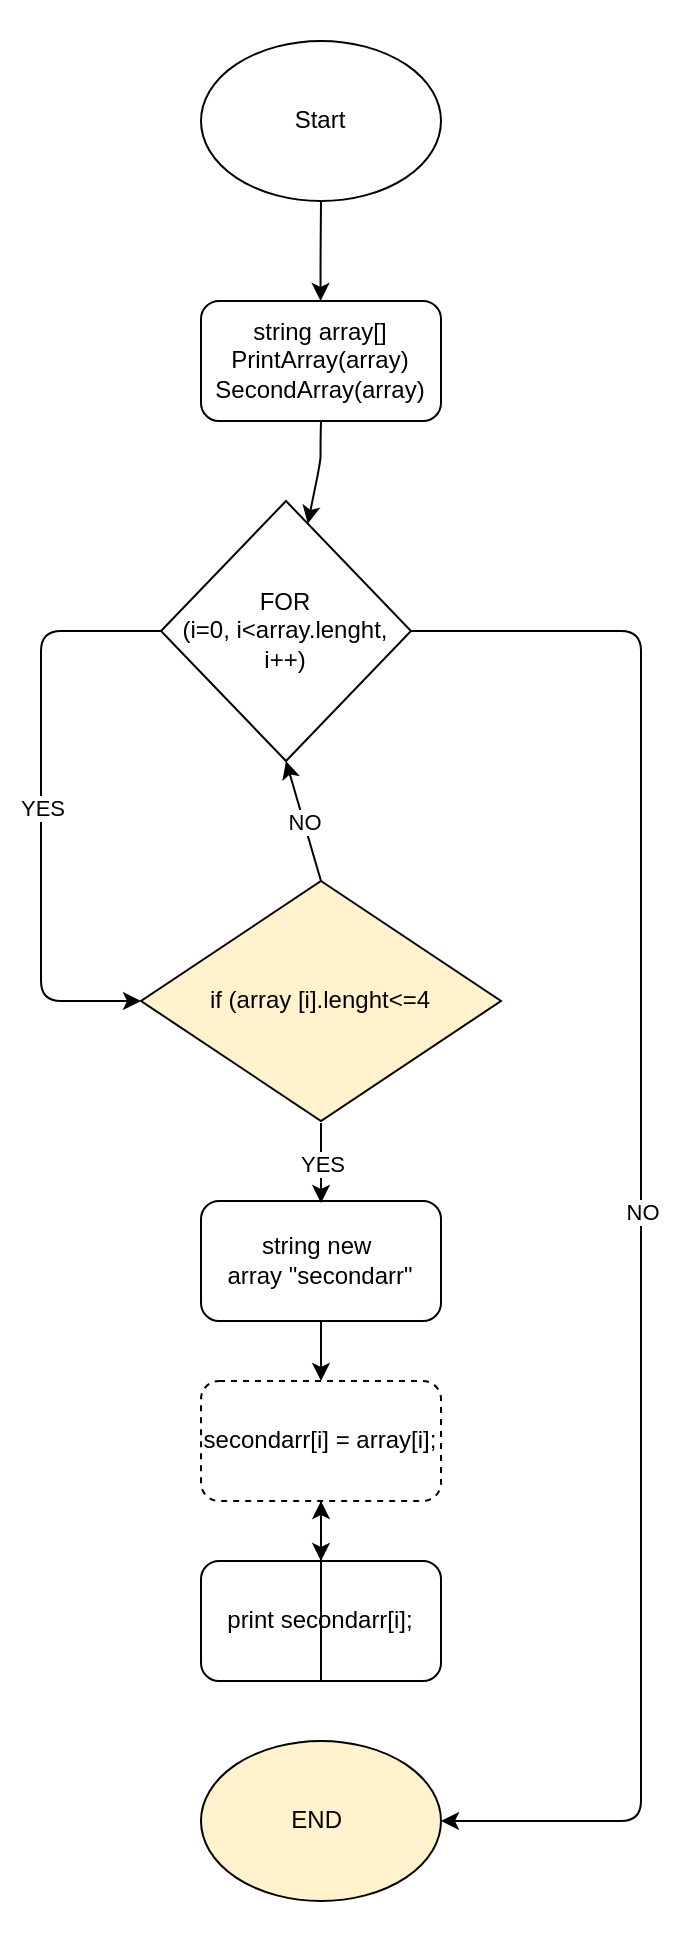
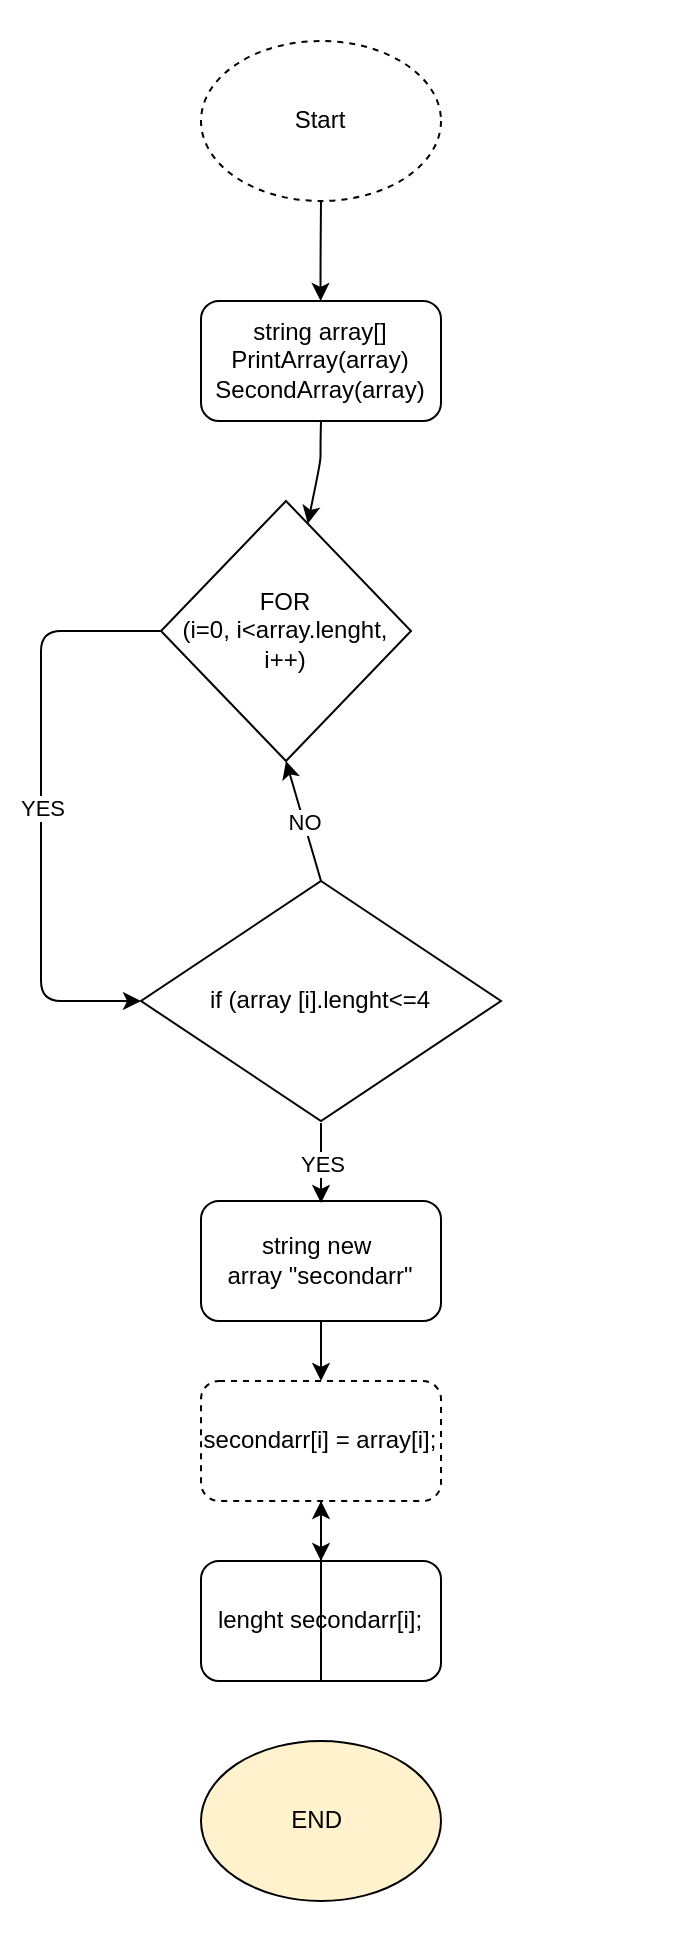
- <mxCell id="4" value="Start" style="ellipse;whiteSpace=wrap;html=1;" vertex="1" parent="1"><mxGeometry x="100" y="20" width="120" height="80" as="geometry" /></mxCell>
+ <mxCell id="4" value="Start" style="ellipse;whiteSpace=wrap;html=1;dashed=1;" vertex="1" parent="1"><mxGeometry x="100" y="20" width="120" height="80" as="geometry" /></mxCell>
- <mxCell id="6" value="if (array [i].lenght&amp;lt;=4" style="rhombus;whiteSpace=wrap;html=1;fillColor=#fff2cc;" vertex="1" parent="1"><mxGeometry x="70" y="440" width="180" height="120" as="geometry" /></mxCell>
+ <mxCell id="6" value="if (array [i].lenght&amp;lt;=4" style="rhombus;whiteSpace=wrap;html=1;" vertex="1" parent="1"><mxGeometry x="70" y="440" width="180" height="120" as="geometry" /></mxCell>
- <mxCell id="14" value="" style="endArrow=classic;html=1;entryX=1;entryY=0.5;entryDx=0;entryDy=0;exitX=1;exitY=0.5;exitDx=0;exitDy=0;" edge="1" parent="1" source="5" target="13"><mxGeometry relative="1" as="geometry"><mxPoint x="-140" y="300" as="sourcePoint" /><mxPoint x="20" y="300" as="targetPoint" /><Array as="points"><mxPoint x="320" y="315" /><mxPoint x="320" y="910" /></Array></mxGeometry></mxCell>
- <mxCell id="15" value="NO" style="edgeLabel;resizable=0;html=1;align=center;verticalAlign=middle;" connectable="0" vertex="1" parent="14"><mxGeometry relative="1" as="geometry" /></mxCell>
- <mxCell id="2" value="print secondarr[i];" style="rounded=1;whiteSpace=wrap;html=1;" vertex="1" parent="1"><mxGeometry x="100" y="780" width="120" height="60" as="geometry" /></mxCell>
+ <mxCell id="2" value="lenght secondarr[i];" style="rounded=1;whiteSpace=wrap;html=1;" vertex="1" parent="1"><mxGeometry x="100" y="780" width="120" height="60" as="geometry" /></mxCell>
